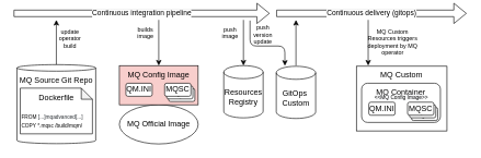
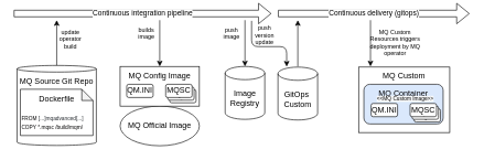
- <mxCell id="4" value="MQ Config Image" style="rounded=0;whiteSpace=wrap;html=1;verticalAlign=top;fillColor=#f8cecc;" parent="1" vertex="1"><mxGeometry x="181" y="100" width="120" height="60" as="geometry" /></mxCell>
+ <mxCell id="4" value="MQ Config Image" style="rounded=0;whiteSpace=wrap;html=1;verticalAlign=top;" parent="1" vertex="1"><mxGeometry x="181" y="100" width="120" height="60" as="geometry" /></mxCell>
- <mxCell id="11" value="Resources Registry" style="shape=cylinder3;whiteSpace=wrap;html=1;boundedLbl=1;backgroundOutline=1;size=10;" parent="1" vertex="1"><mxGeometry x="340" y="100" width="60" height="80" as="geometry" /></mxCell>
+ <mxCell id="11" value="Image Registry" style="shape=cylinder3;whiteSpace=wrap;html=1;boundedLbl=1;backgroundOutline=1;size=10;" parent="1" vertex="1"><mxGeometry x="340" y="100" width="60" height="80" as="geometry" /></mxCell>
- <mxCell id="29" value="&lt;meta charset=&quot;utf-8&quot;&gt;&lt;span style=&quot;color: rgb(0, 0, 0); font-family: helvetica; font-size: 8px; font-style: normal; font-weight: 400; letter-spacing: normal; text-align: center; text-indent: 0px; text-transform: none; word-spacing: 0px; background-color: rgb(248, 249, 250); display: inline; float: none;&quot;&gt;&amp;lt;&amp;lt;MQ Config Image&amp;gt;&amp;gt;&lt;/span&gt;" style="text;whiteSpace=wrap;html=1;fontSize=9;" parent="1" vertex="1"><mxGeometry x="567.5" y="137" width="90" height="10" as="geometry" /></mxCell>
+ <mxCell id="29" value="&lt;meta charset=&quot;utf-8&quot;&gt;&lt;span style=&quot;color: rgb(0, 0, 0); font-family: helvetica; font-size: 8px; font-style: normal; font-weight: 400; letter-spacing: normal; text-align: center; text-indent: 0px; text-transform: none; word-spacing: 0px; background-color: rgb(248, 249, 250); display: inline; float: none;&quot;&gt;&amp;lt;&amp;lt;MQ Custom Image&amp;gt;&amp;gt;&lt;/span&gt;" style="text;whiteSpace=wrap;html=1;fontSize=9;" parent="1" vertex="1"><mxGeometry x="567.5" y="137" width="90" height="10" as="geometry" /></mxCell>
- <mxCell id="17" value="MQ Container&lt;br&gt;" style="rounded=1;whiteSpace=wrap;html=1;verticalAlign=top;" parent="1" vertex="1"><mxGeometry x="550" y="127" width="120" height="60" as="geometry" /></mxCell>
+ <mxCell id="17" value="MQ Container&lt;br&gt;" style="rounded=1;whiteSpace=wrap;html=1;verticalAlign=top;fillColor=#dae8fc;" parent="1" vertex="1"><mxGeometry x="550" y="127" width="120" height="60" as="geometry" /></mxCell>
